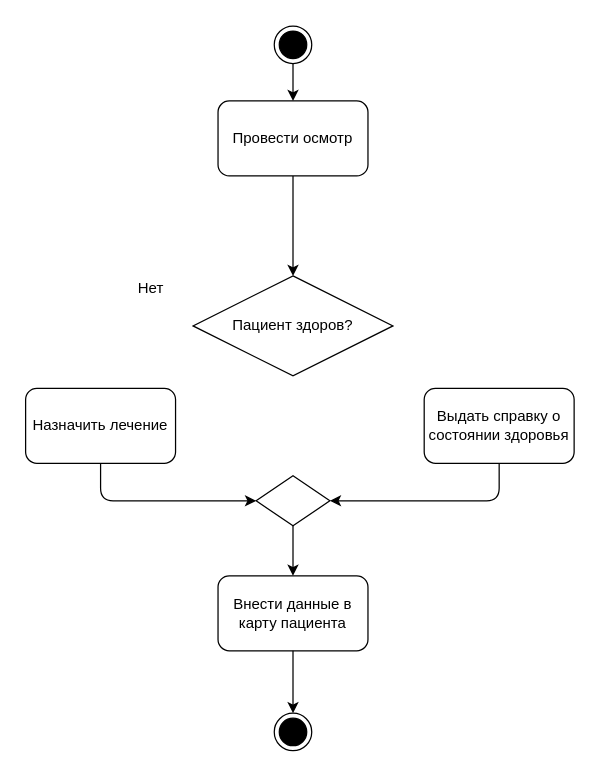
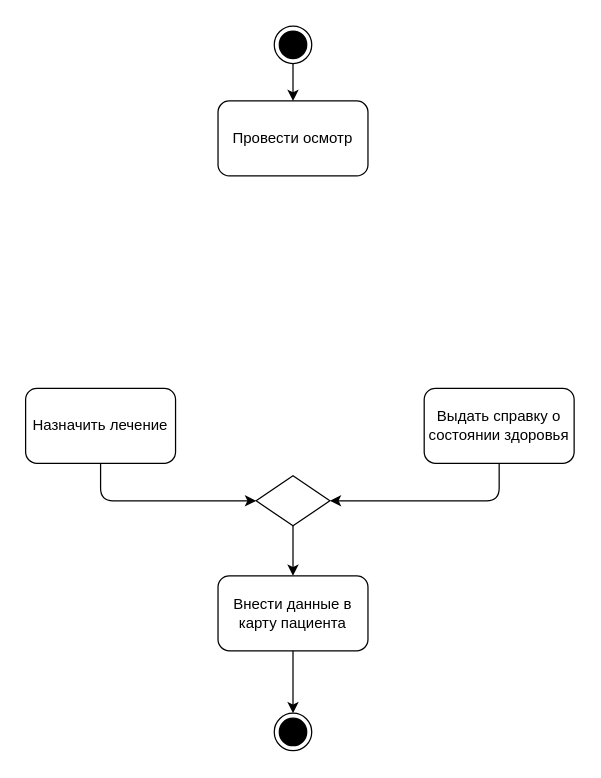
- <mxCell id="5" value="" style="endArrow=classic;html=1;exitX=0.5;exitY=1;exitDx=0;exitDy=0;entryX=0.5;entryY=0;entryDx=0;entryDy=0;entryPerimeter=0;" parent="1" source="3" target="6" edge="1"><mxGeometry width="50" height="50" relative="1" as="geometry"><mxPoint x="230" y="460" as="sourcePoint" /><mxPoint x="234" y="430" as="targetPoint" /></mxGeometry></mxCell>
- <mxCell id="7" value="Нет" style="text;html=1;resizable=0;autosize=1;align=center;verticalAlign=middle;points=[];fillColor=none;strokeColor=none;rounded=0;" parent="1" vertex="1"><mxGeometry x="100" y="220" width="40" height="20" as="geometry" /></mxCell>
- <mxCell id="6" value="Пациент здоров?" style="rhombus;whiteSpace=wrap;html=1;strokeColor=#000000;" parent="1" vertex="1"><mxGeometry x="154" y="220" width="160" height="80" as="geometry" /></mxCell>
